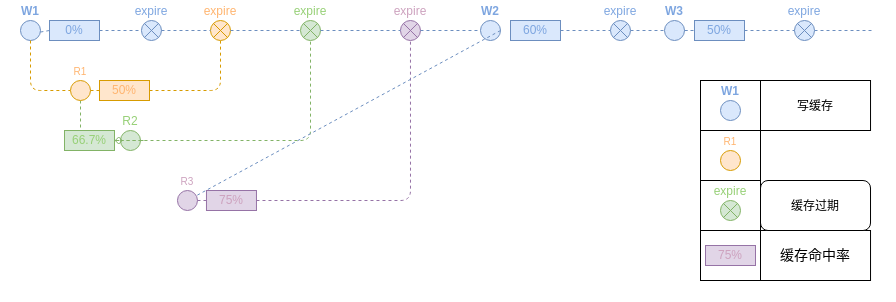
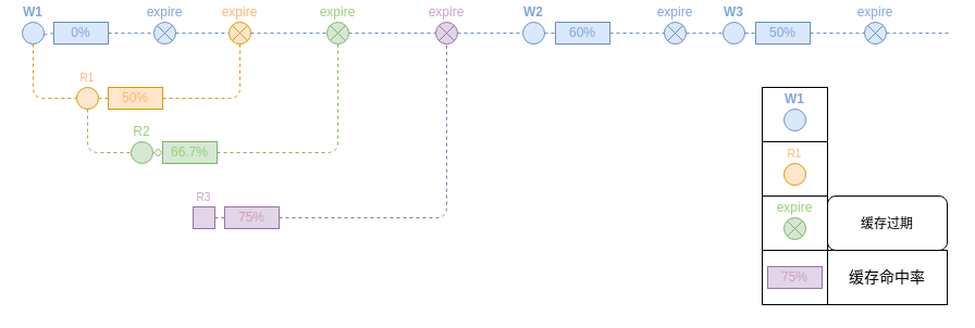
- <mxCell id="8" value="&lt;span style=&quot;font-size: 12px&quot;&gt;写缓存&lt;/span&gt;" style="whiteSpace=wrap;html=1;rounded=0;shadow=0;strokeWidth=1;fontSize=14" vertex="1" parent="1"><mxGeometry x="760" y="80" width="110.03" height="50" as="geometry" /></mxCell>
- <mxCell id="42" value="" style="endArrow=none;dashed=1;html=1;fillColor=#dae8fc;strokeColor=#6c8ebf;exitX=1;exitY=0.5;exitDx=0;exitDy=0;" edge="1" parent="1" source="39" target="15"><mxGeometry width="50" height="50" relative="1" as="geometry"><mxPoint x="500" y="30" as="sourcePoint" /><mxPoint x="690" y="30" as="targetPoint" /></mxGeometry></mxCell>
+ <mxCell id="42" value="" style="endArrow=none;dashed=1;html=1;fillColor=#dae8fc;strokeColor=#6c8ebf;exitX=1;exitY=0.5;exitDx=0;exitDy=0;" edge="1" parent="1" source="39" target="41"><mxGeometry width="50" height="50" relative="1" as="geometry"><mxPoint x="500" y="30" as="sourcePoint" /><mxPoint x="690" y="30" as="targetPoint" /></mxGeometry></mxCell>
- <mxCell id="35" value="66.7%" style="text;html=1;strokeColor=#82b366;fillColor=#d5e8d4;align=center;verticalAlign=middle;whiteSpace=wrap;rounded=0;fontColor=#97D077;" vertex="1" parent="1"><mxGeometry x="64" y="130" width="50" height="20" as="geometry" /></mxCell>
+ <mxCell id="35" value="66.7%" style="text;html=1;strokeColor=#82b366;fillColor=#d5e8d4;align=center;verticalAlign=middle;whiteSpace=wrap;rounded=0;fontColor=#97D077;" vertex="1" parent="1"><mxGeometry x="149" y="130" width="50" height="20" as="geometry" /></mxCell>
- <mxCell id="15" value="R3" style="ellipse;whiteSpace=wrap;html=1;aspect=fixed;fontSize=10;fillColor=#e1d5e7;strokeColor=#9673a6;labelPosition=center;verticalLabelPosition=top;align=center;verticalAlign=bottom;fontColor=#CDA2BE;" vertex="1" parent="1"><mxGeometry x="176.97" y="190" width="20" height="20" as="geometry" /></mxCell>
+ <mxCell id="15" value="R3" style="whiteSpace=wrap;html=1;aspect=fixed;fontSize=10;fillColor=#e1d5e7;strokeColor=#9673a6;labelPosition=center;verticalLabelPosition=top;align=center;verticalAlign=bottom;fontColor=#CDA2BE;rounded=0;" vertex="1" parent="1"><mxGeometry x="176.97" y="190" width="20" height="20" as="geometry" /></mxCell>
